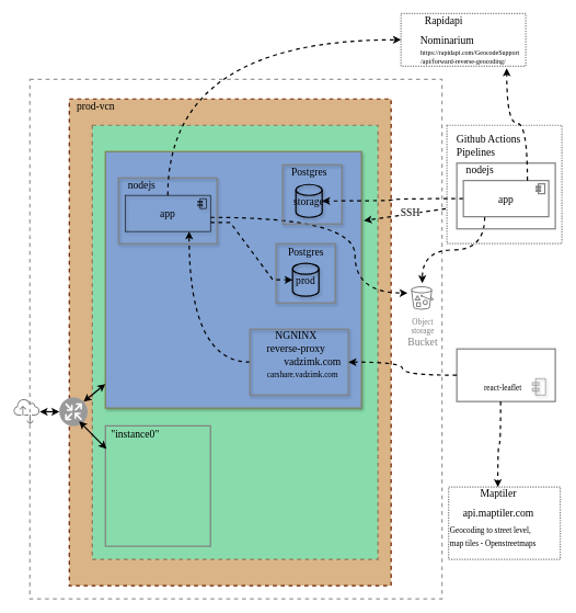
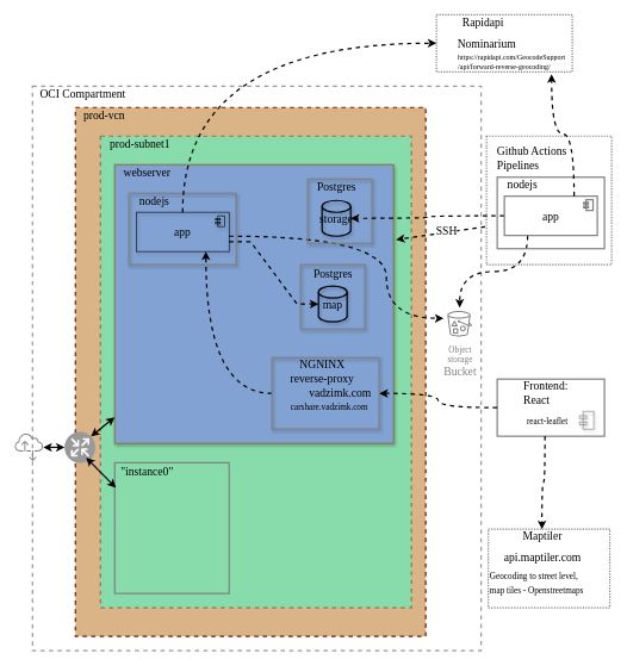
+ <mxCell id="55" value="OCI Compartment" style="text;html=1;resizable=0;autosize=1;align=center;verticalAlign=middle;points=[];fillColor=none;strokeColor=none;rounded=0;shadow=0;glass=0;sketch=0;fontFamily=Ubuntu Mono;fontSource=https%3A%2F%2Ffonts.googleapis.com%2Fcss%3Ffamily%3DUbuntu%2BMono;fontSize=16;fontColor=default;" parent="1" vertex="1"><mxGeometry x="45" y="120" width="140" height="20" as="geometry" /></mxCell>
+ <mxCell id="9" value="&lt;font color=&quot;#000000&quot;&gt;prod-subnet1&lt;/font&gt;" style="text;html=1;resizable=0;autosize=1;align=center;verticalAlign=middle;points=[];fillColor=none;strokeColor=none;rounded=0;fontFamily=Ubuntu Mono;fontSource=https%3A%2F%2Ffonts.googleapis.com%2Fcss%3Ffamily%3DUbuntu%2BMono;fontSize=16;fontColor=default;" parent="1" vertex="1"><mxGeometry x="140" y="190" width="110" height="20" as="geometry" /></mxCell>
+ <mxCell id="13" value="webserver" style="text;html=1;resizable=0;autosize=1;align=center;verticalAlign=middle;points=[];fillColor=none;strokeColor=none;rounded=0;fontFamily=Ubuntu Mono;fontSource=https%3A%2F%2Ffonts.googleapis.com%2Fcss%3Ffamily%3DUbuntu%2BMono;fontSize=16;fontColor=default;" parent="1" vertex="1"><mxGeometry x="160" y="230" width="90" height="20" as="geometry" /></mxCell>
- <mxCell id="28" value="prod" style="strokeWidth=2;html=1;shape=mxgraph.flowchart.database;whiteSpace=wrap;rounded=0;shadow=1;glass=0;sketch=0;fontFamily=Ubuntu Mono;fontSource=https%3A%2F%2Ffonts.googleapis.com%2Fcss%3Ffamily%3DUbuntu%2BMono;fontSize=16;fontColor=default;fillColor=none;" parent="1" vertex="1"><mxGeometry x="445" y="400" width="40" height="50" as="geometry" /></mxCell>
+ <mxCell id="28" value="map" style="strokeWidth=2;html=1;shape=mxgraph.flowchart.database;whiteSpace=wrap;rounded=0;shadow=1;glass=0;sketch=0;fontFamily=Ubuntu Mono;fontSource=https%3A%2F%2Ffonts.googleapis.com%2Fcss%3Ffamily%3DUbuntu%2BMono;fontSize=16;fontColor=default;fillColor=none;" parent="1" vertex="1"><mxGeometry x="445" y="400" width="40" height="50" as="geometry" /></mxCell>
+ <mxCell id="34" value="Frontend:&lt;br&gt;React" style="text;html=1;resizable=0;autosize=1;align=left;verticalAlign=middle;points=[];fillColor=none;strokeColor=none;rounded=0;shadow=1;glass=0;sketch=0;fontFamily=Ubuntu Mono;fontSource=https%3A%2F%2Ffonts.googleapis.com%2Fcss%3Ffamily%3DUbuntu%2BMono;fontSize=16;fontColor=default;" parent="1" vertex="1"><mxGeometry x="730" y="530" width="90" height="40" as="geometry" /></mxCell>
